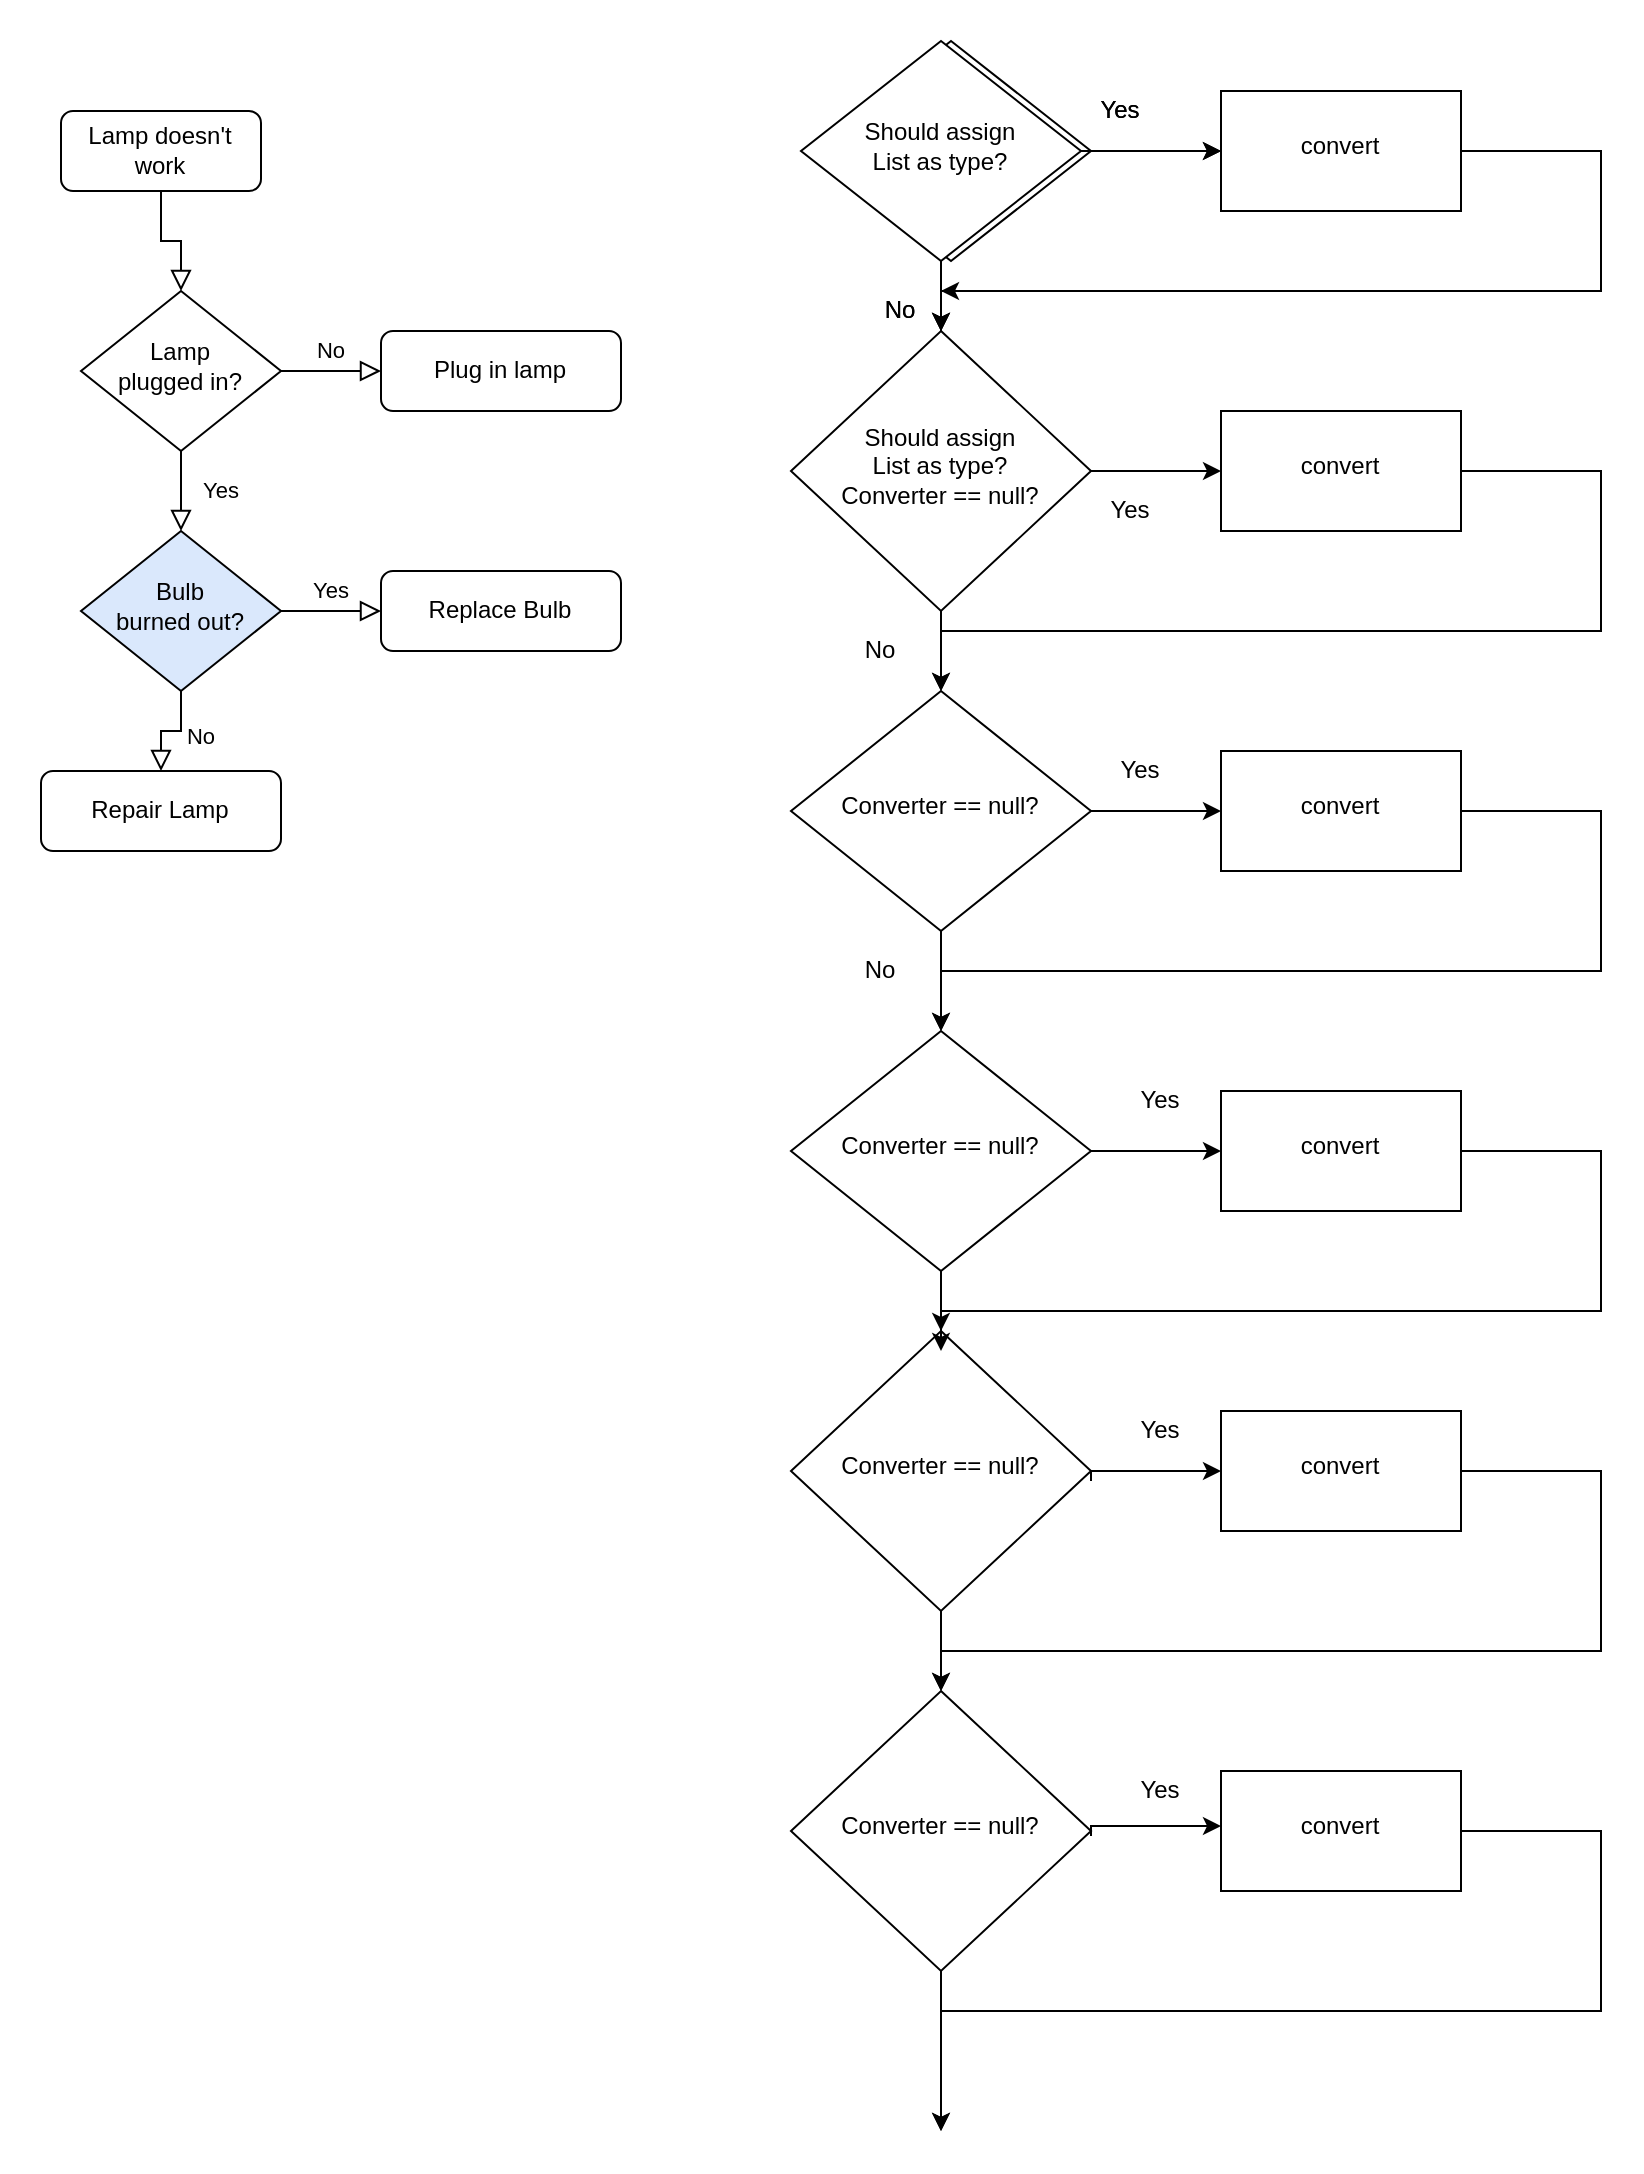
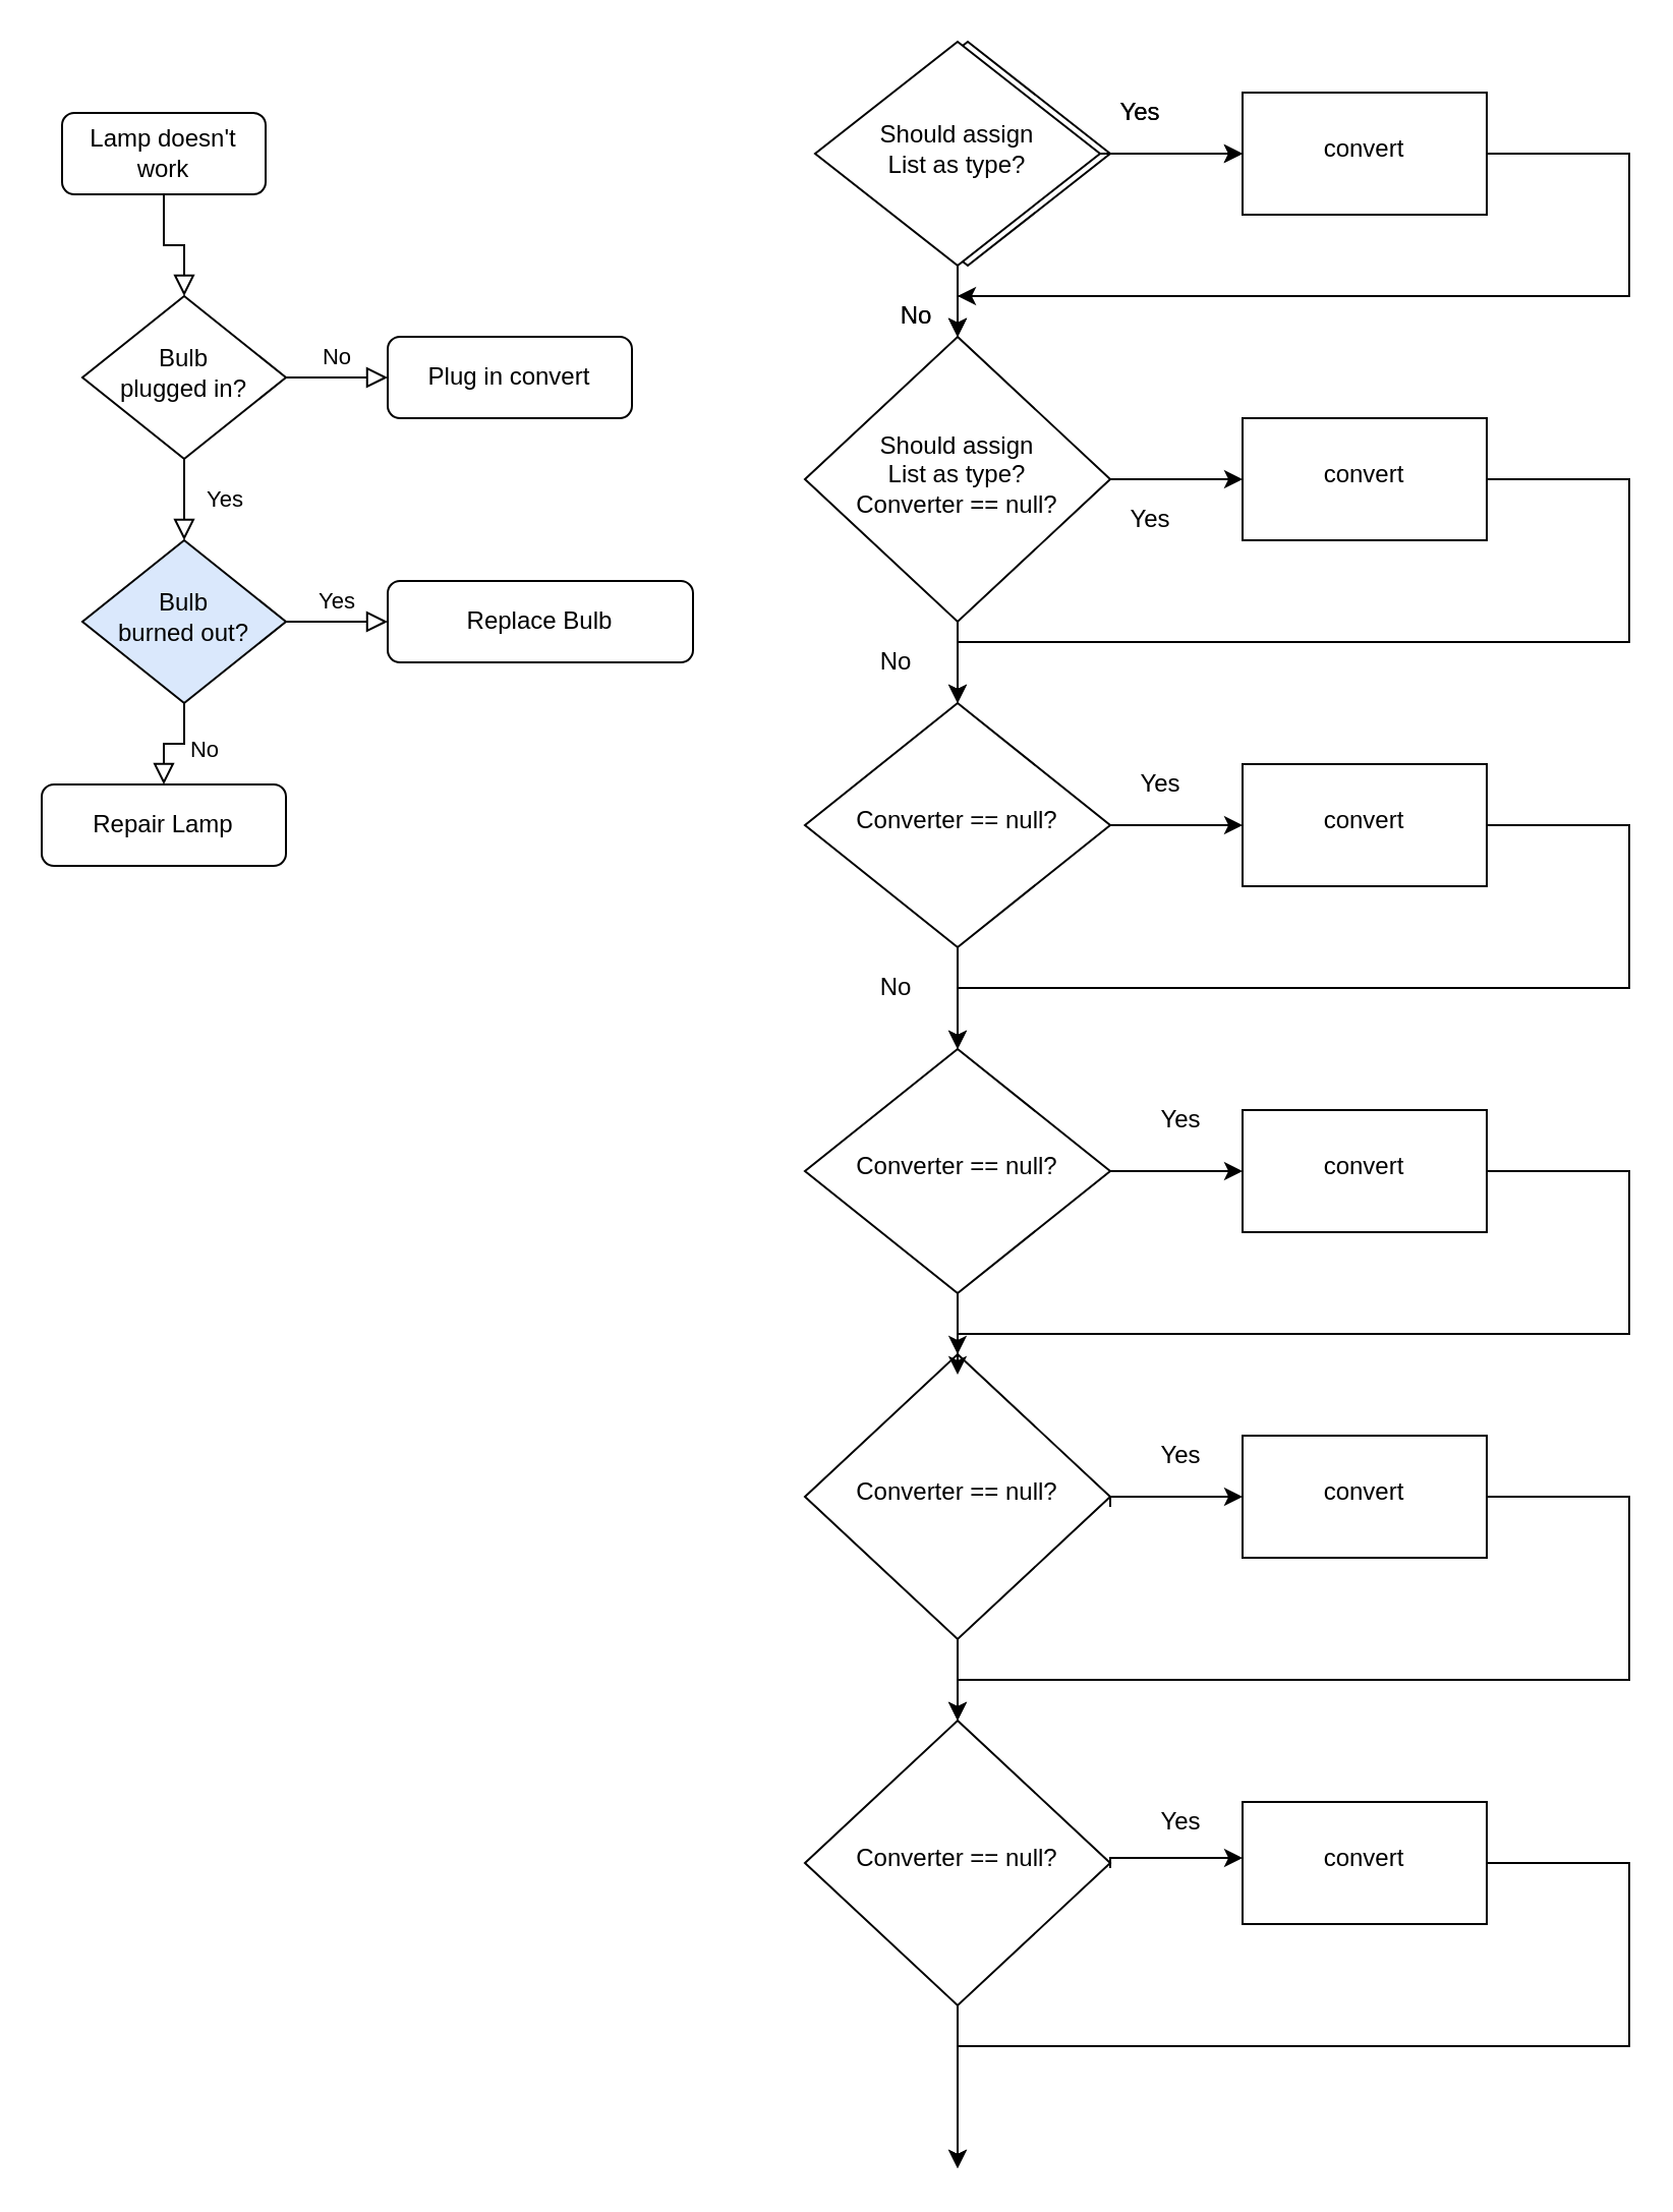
- <mxCell id="6" value="Lamp&lt;br&gt;plugged in?" style="rhombus;whiteSpace=wrap;html=1;shadow=0;fontFamily=Helvetica;fontSize=12;align=center;strokeWidth=1;spacing=6;spacingTop=-4;" parent="1" vertex="1"><mxGeometry x="40" y="145" width="100" height="80" as="geometry" /></mxCell>
+ <mxCell id="6" value="Bulb&lt;br&gt;plugged in?" style="rhombus;whiteSpace=wrap;html=1;shadow=0;fontFamily=Helvetica;fontSize=12;align=center;strokeWidth=1;spacing=6;spacingTop=-4;" parent="1" vertex="1"><mxGeometry x="40" y="145" width="100" height="80" as="geometry" /></mxCell>
- <mxCell id="7" value="Plug in lamp" style="rounded=1;whiteSpace=wrap;html=1;fontSize=12;glass=0;strokeWidth=1;shadow=0;" parent="1" vertex="1"><mxGeometry x="190" y="165" width="120" height="40" as="geometry" /></mxCell>
+ <mxCell id="7" value="Plug in convert" style="rounded=1;whiteSpace=wrap;html=1;fontSize=12;glass=0;strokeWidth=1;shadow=0;" parent="1" vertex="1"><mxGeometry x="190" y="165" width="120" height="40" as="geometry" /></mxCell>
- <mxCell id="12" value="Replace Bulb" style="rounded=1;whiteSpace=wrap;html=1;fontSize=12;glass=0;strokeWidth=1;shadow=0;" parent="1" vertex="1"><mxGeometry x="190" y="285" width="120" height="40" as="geometry" /></mxCell>
+ <mxCell id="12" value="Replace Bulb" style="rounded=1;whiteSpace=wrap;html=1;fontSize=12;glass=0;strokeWidth=1;shadow=0;" parent="1" vertex="1"><mxGeometry x="190" y="285" width="150" height="40" as="geometry" /></mxCell>
